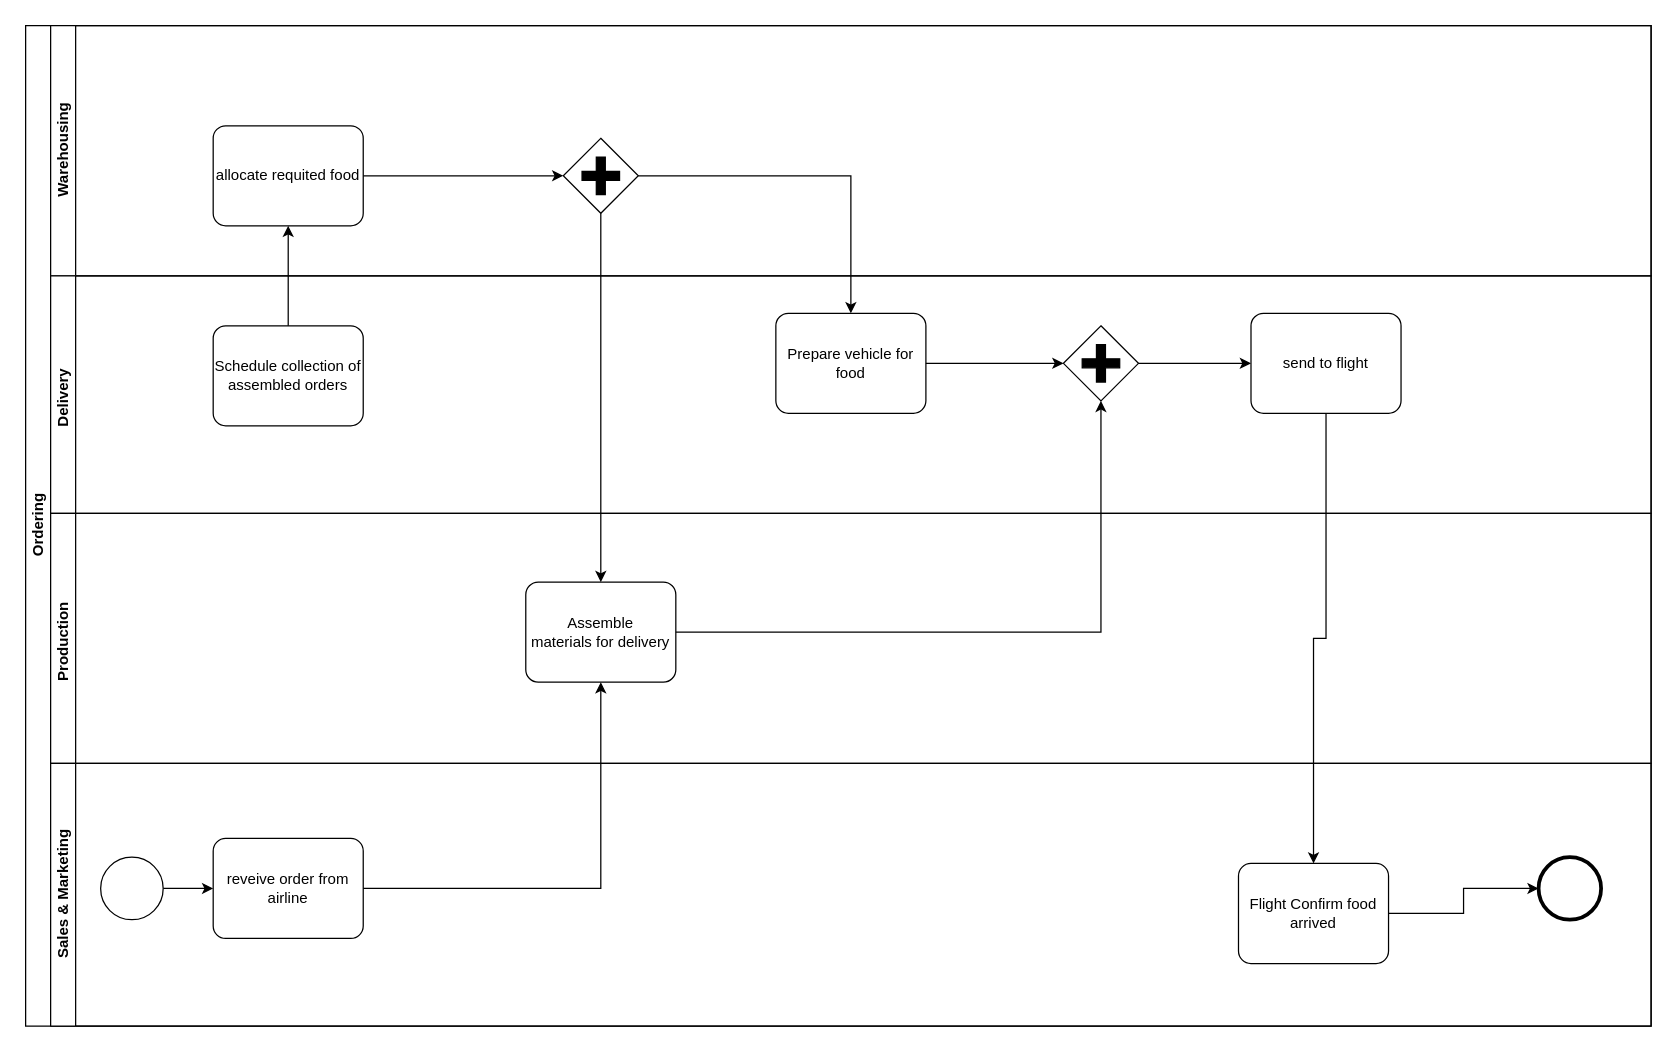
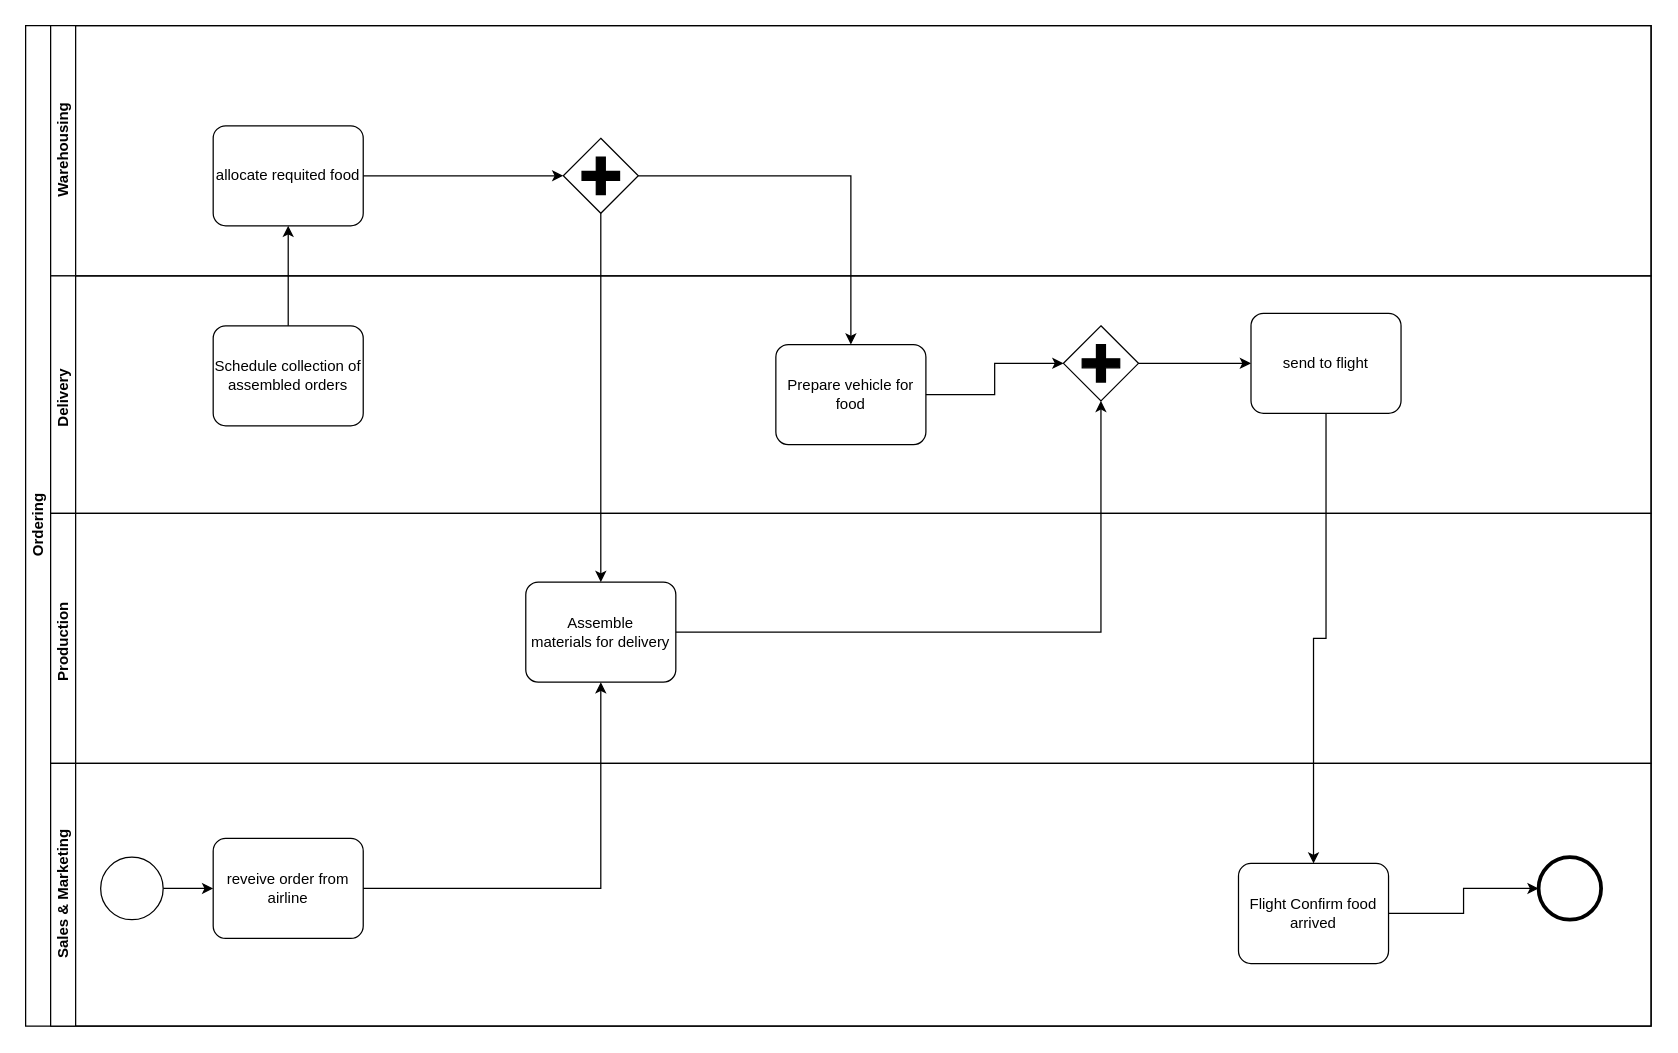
- <mxCell id="15" value="Prepare vehicle for food" style="points=[[0.25,0,0],[0.5,0,0],[0.75,0,0],[1,0.25,0],[1,0.5,0],[1,0.75,0],[0.75,1,0],[0.5,1,0],[0.25,1,0],[0,0.75,0],[0,0.5,0],[0,0.25,0]];shape=mxgraph.bpmn.task;whiteSpace=wrap;rectStyle=rounded;size=10;html=1;taskMarker=abstract;" vertex="1" parent="13"><mxGeometry x="580" y="30" width="120" height="80" as="geometry" /></mxCell>
+ <mxCell id="15" value="Prepare vehicle for food" style="points=[[0.25,0,0],[0.5,0,0],[0.75,0,0],[1,0.25,0],[1,0.5,0],[1,0.75,0],[0.75,1,0],[0.5,1,0],[0.25,1,0],[0,0.75,0],[0,0.5,0],[0,0.25,0]];shape=mxgraph.bpmn.task;whiteSpace=wrap;rectStyle=rounded;size=10;html=1;taskMarker=abstract;" vertex="1" parent="13"><mxGeometry x="580" y="55" width="120" height="80" as="geometry" /></mxCell>
